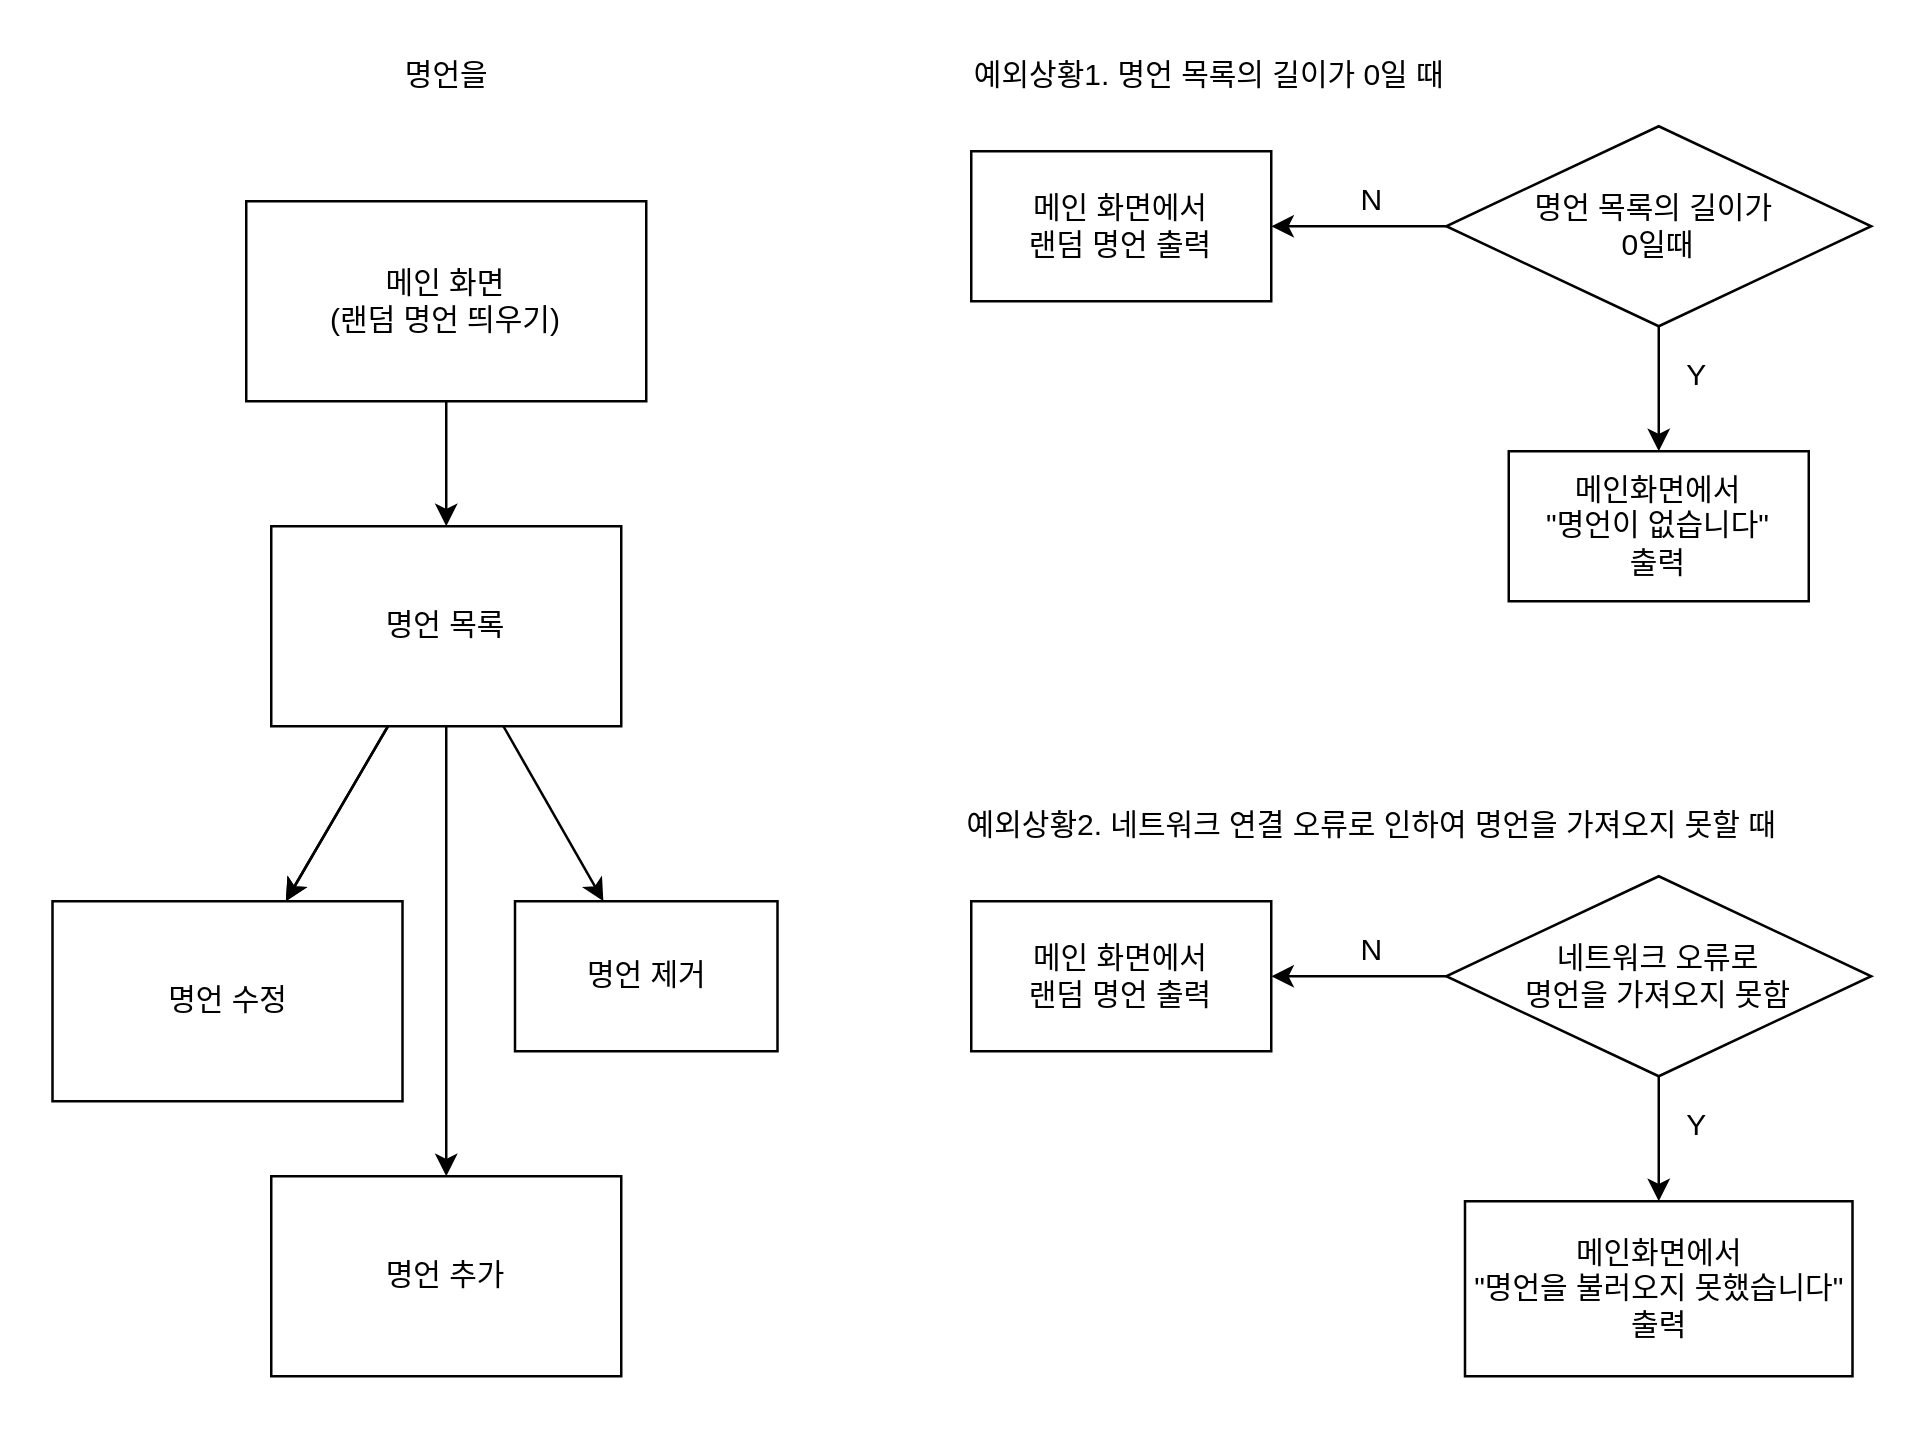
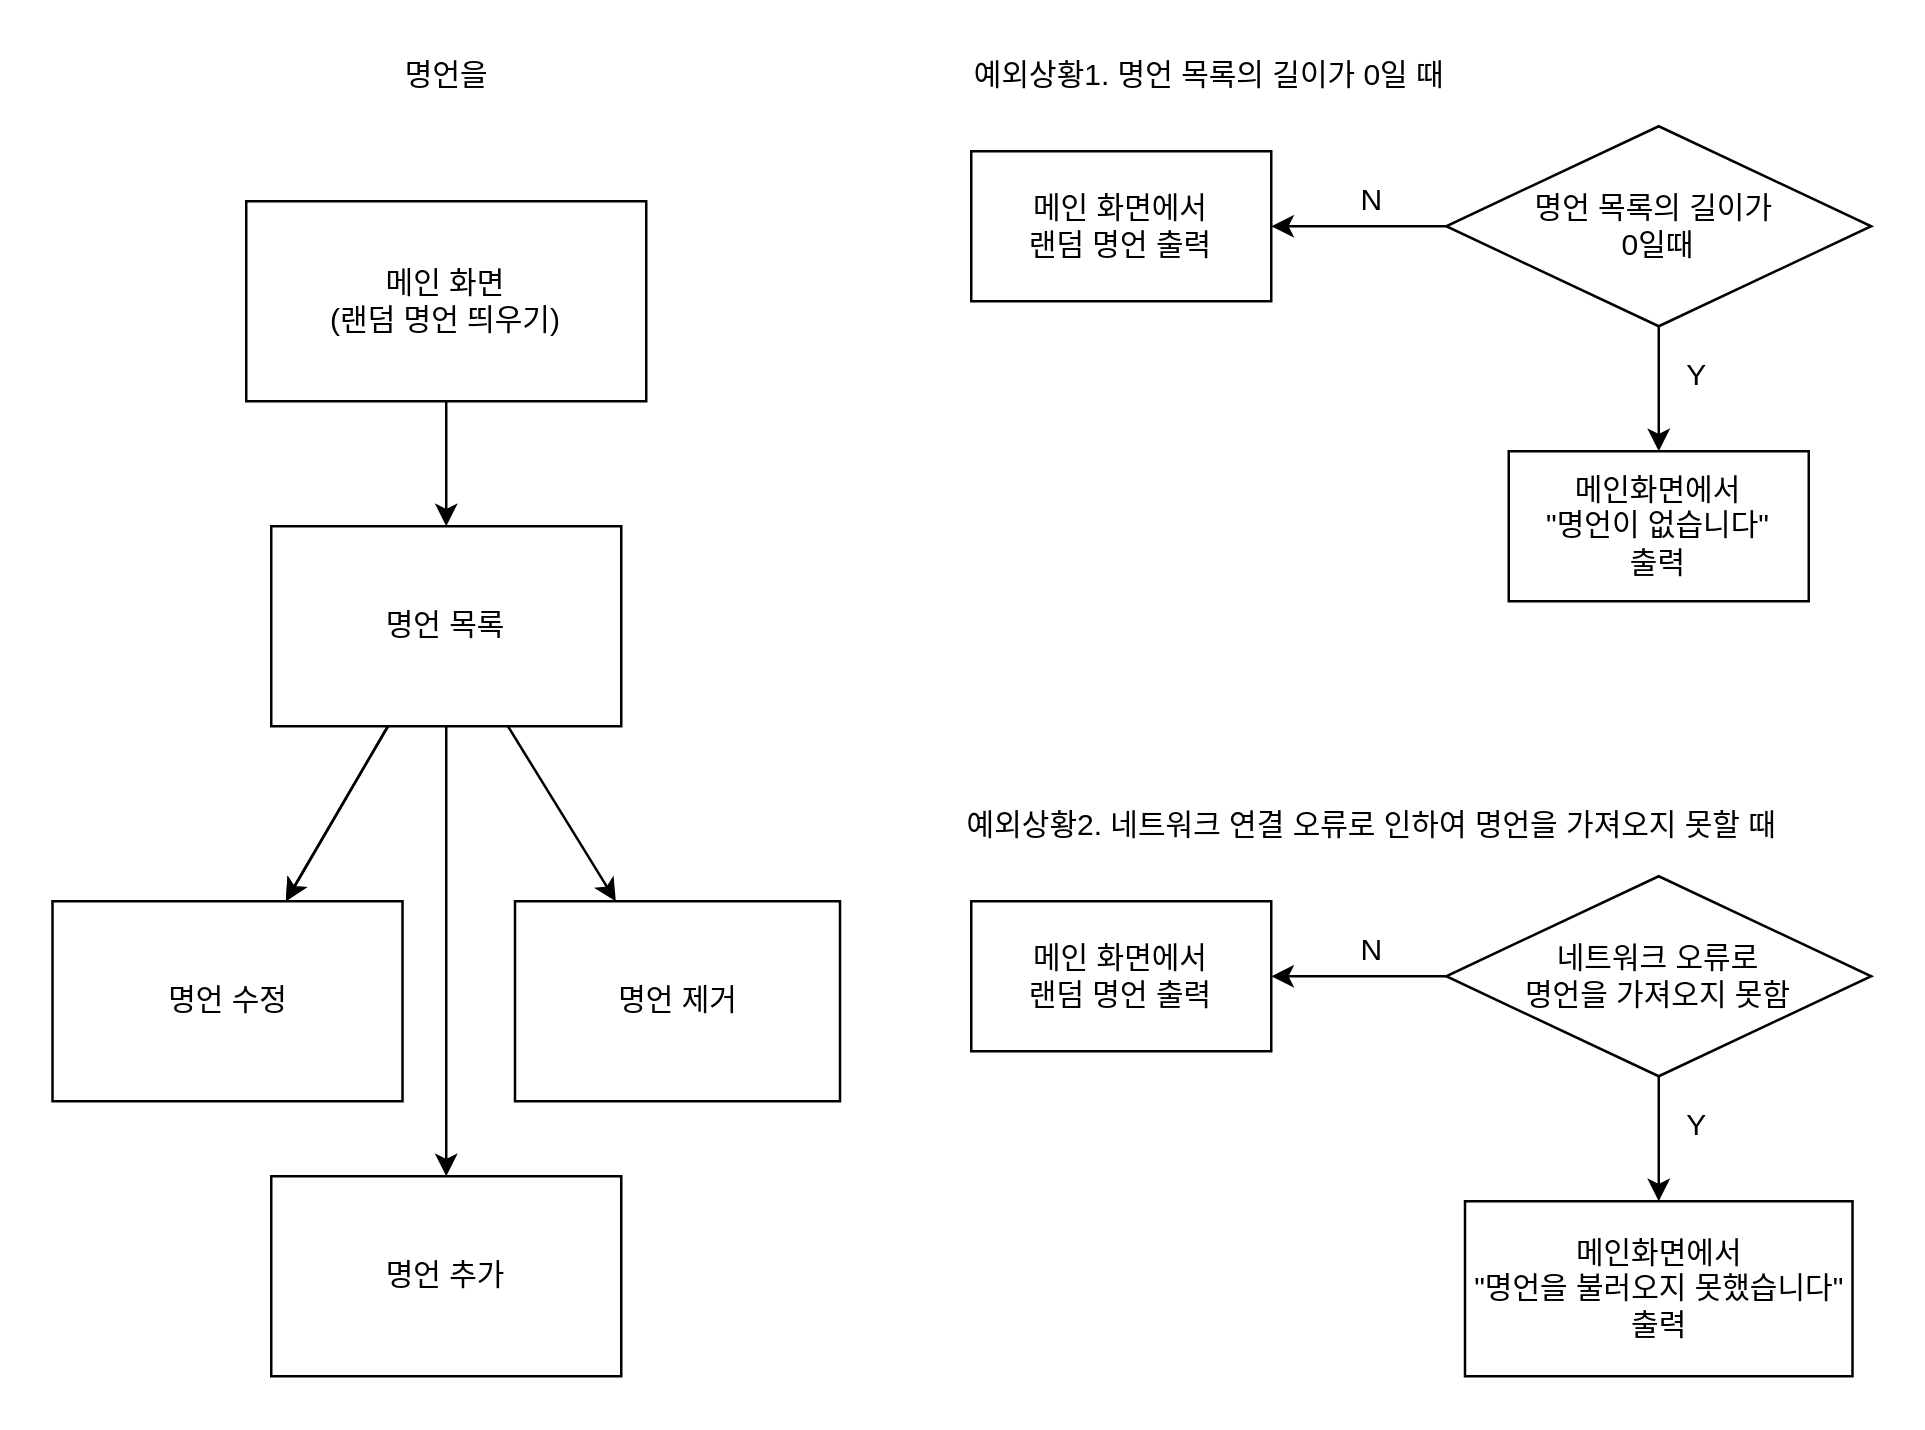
- <mxCell id="10" value="명언 제거" style="rounded=0;whiteSpace=wrap;html=1;" vertex="1" parent="1"><mxGeometry x="205.5" y="360" width="105" height="60" as="geometry" /></mxCell>
+ <mxCell id="10" value="명언 제거" style="rounded=0;whiteSpace=wrap;html=1;" vertex="1" parent="1"><mxGeometry x="205.5" y="360" width="130" height="80" as="geometry" /></mxCell>
